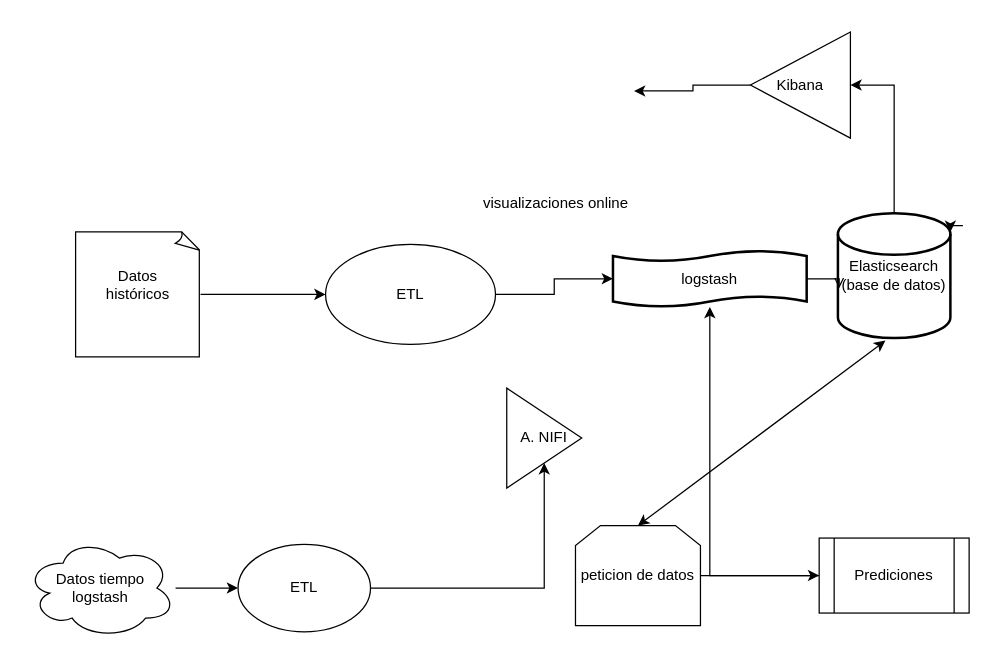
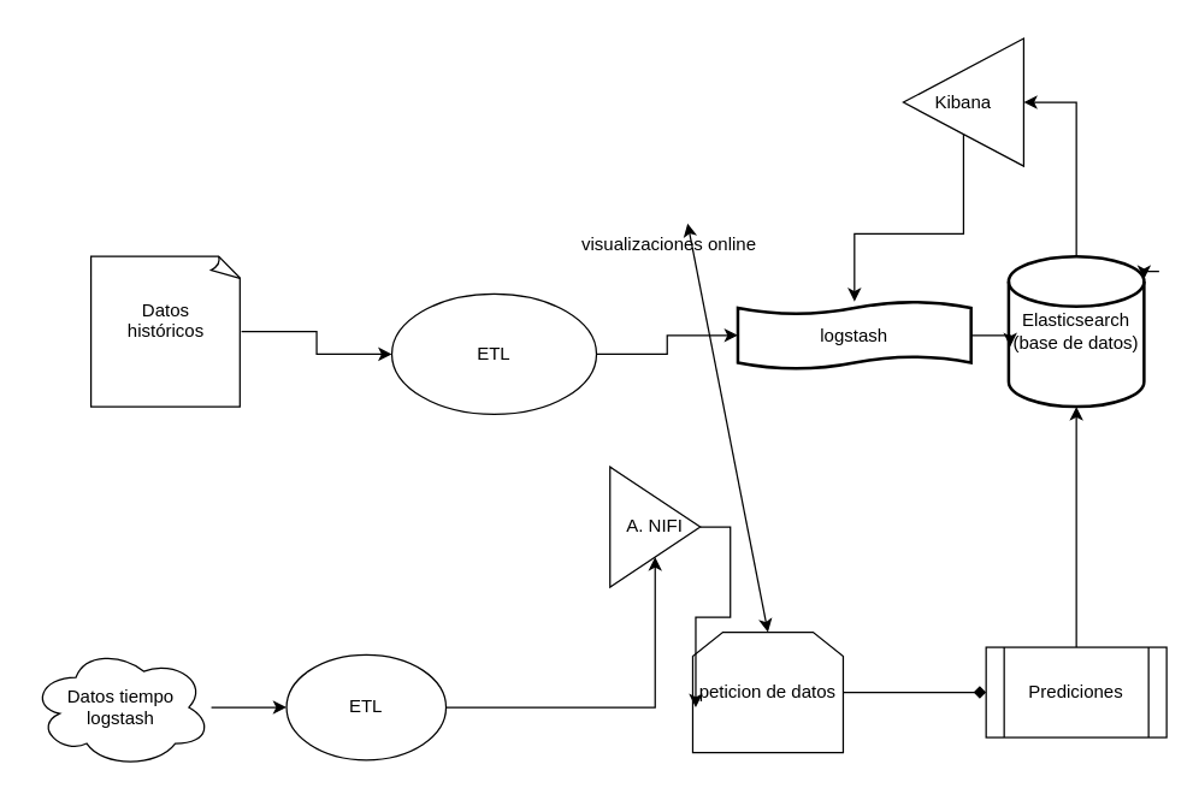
- <mxCell id="23" style="edgeStyle=orthogonalEdgeStyle;rounded=0;orthogonalLoop=1;jettySize=auto;html=1;entryX=0.991;entryY=0.408;entryDx=0;entryDy=0;entryPerimeter=0;" edge="1" parent="1" source="24" target="12"><mxGeometry relative="1" as="geometry" /></mxCell>
+ <mxCell id="23" style="edgeStyle=orthogonalEdgeStyle;rounded=0;orthogonalLoop=1;jettySize=auto;html=1;" edge="1" parent="1" source="24" target="9"><mxGeometry relative="1" as="geometry" /></mxCell>
- <mxCell id="8" style="edgeStyle=orthogonalEdgeStyle;rounded=0;orthogonalLoop=1;jettySize=auto;html=1;exitX=1;exitY=0.5;exitDx=0;exitDy=0;exitPerimeter=0;entryX=0.011;entryY=0.6;entryDx=0;entryDy=0;entryPerimeter=0;endArrow=open;" parent="1" source="9" target="7" edge="1"><mxGeometry relative="1" as="geometry" /></mxCell>
+ <mxCell id="8" style="edgeStyle=orthogonalEdgeStyle;rounded=0;orthogonalLoop=1;jettySize=auto;html=1;exitX=1;exitY=0.5;exitDx=0;exitDy=0;exitPerimeter=0;entryX=0.011;entryY=0.6;entryDx=0;entryDy=0;entryPerimeter=0;" parent="1" source="9" target="7" edge="1"><mxGeometry relative="1" as="geometry" /></mxCell>
- <mxCell id="3" value="&lt;div&gt;Datos &lt;br&gt;&lt;/div&gt;&lt;div&gt;históricos&lt;/div&gt;&lt;div&gt;&lt;br&gt;&lt;/div&gt;" style="whiteSpace=wrap;html=1;shape=mxgraph.basic.document" parent="1" vertex="1"><mxGeometry x="60" y="185" width="100" height="100" as="geometry" /></mxCell>
+ <mxCell id="3" value="&lt;div&gt;Datos &lt;br&gt;&lt;/div&gt;&lt;div&gt;históricos&lt;/div&gt;&lt;div&gt;&lt;br&gt;&lt;/div&gt;" style="whiteSpace=wrap;html=1;shape=mxgraph.basic.document" parent="1" vertex="1"><mxGeometry x="60" y="170" width="100" height="100" as="geometry" /></mxCell>
- <mxCell id="16" value="" style="endArrow=classic;startArrow=classic;html=1;rounded=0;exitX=0.5;exitY=0;exitDx=0;exitDy=0;entryX=0.422;entryY=1.02;entryDx=0;entryDy=0;entryPerimeter=0;" parent="1" source="15" target="7" edge="1"><mxGeometry width="50" height="50" relative="1" as="geometry"><mxPoint x="410" y="320" as="sourcePoint" /><mxPoint x="460" y="270" as="targetPoint" /></mxGeometry></mxCell>
+ <mxCell id="16" value="" style="endArrow=classic;startArrow=classic;html=1;rounded=0;exitX=0.5;exitY=0;exitDx=0;exitDy=0;" parent="1" source="15" target="12" edge="1"><mxGeometry width="50" height="50" relative="1" as="geometry"><mxPoint x="410" y="320" as="sourcePoint" /><mxPoint x="460" y="270" as="targetPoint" /></mxGeometry></mxCell>
- <mxCell id="17" style="edgeStyle=orthogonalEdgeStyle;rounded=0;orthogonalLoop=1;jettySize=auto;html=1;" parent="1" source="18" target="9" edge="1"><mxGeometry relative="1" as="geometry" /></mxCell>
+ <mxCell id="17" style="edgeStyle=orthogonalEdgeStyle;rounded=0;orthogonalLoop=1;jettySize=auto;html=1;" parent="1" source="18" target="7" edge="1"><mxGeometry relative="1" as="geometry" /></mxCell>
+ <mxCell id="19" style="edgeStyle=orthogonalEdgeStyle;rounded=0;orthogonalLoop=1;jettySize=auto;html=1;exitX=1;exitY=0.5;exitDx=0;exitDy=0;entryX=0.02;entryY=0.625;entryDx=0;entryDy=0;entryPerimeter=0;" parent="1" source="20" target="15" edge="1"><mxGeometry relative="1" as="geometry" /></mxCell>
- <mxCell id="14" style="edgeStyle=orthogonalEdgeStyle;rounded=0;orthogonalLoop=1;jettySize=auto;html=1;entryX=0;entryY=0.5;entryDx=0;entryDy=0;" parent="1" source="15" target="18" edge="1"><mxGeometry relative="1" as="geometry" /></mxCell>
+ <mxCell id="14" style="edgeStyle=orthogonalEdgeStyle;rounded=0;orthogonalLoop=1;jettySize=auto;html=1;entryX=0;entryY=0.5;entryDx=0;entryDy=0;endArrow=diamond;" parent="1" source="15" target="18" edge="1"><mxGeometry relative="1" as="geometry" /></mxCell>
